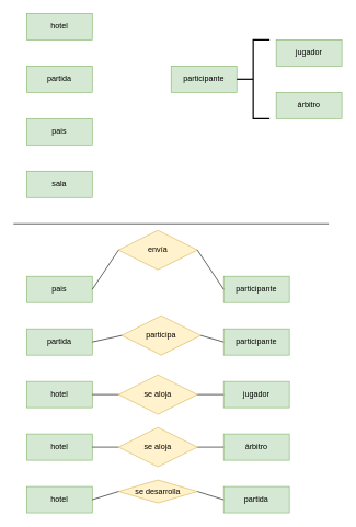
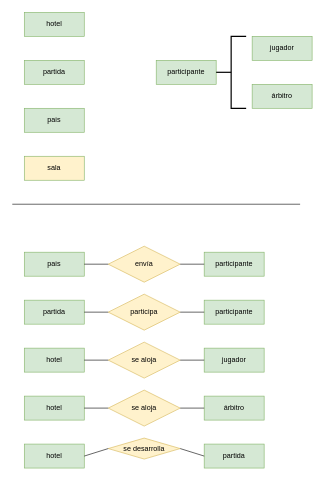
- <mxCell id="21" value="sala" style="whiteSpace=wrap;html=1;align=center;fillColor=#d5e8d4;strokeColor=#82b366;" parent="1" vertex="1"><mxGeometry x="40" y="260" width="100" height="40" as="geometry" /></mxCell>
+ <mxCell id="21" value="sala" style="whiteSpace=wrap;html=1;align=center;fillColor=#fff2cc;strokeColor=#82b366;" parent="1" vertex="1"><mxGeometry x="40" y="260" width="100" height="40" as="geometry" /></mxCell>
- <mxCell id="9" value="envía" style="shape=rhombus;perimeter=rhombusPerimeter;whiteSpace=wrap;html=1;align=center;fillColor=#fff2cc;strokeColor=#d6b656;" parent="1" vertex="1"><mxGeometry x="180" y="350" width="120" height="60" as="geometry" /></mxCell>
+ <mxCell id="9" value="envía" style="shape=rhombus;perimeter=rhombusPerimeter;whiteSpace=wrap;html=1;align=center;fillColor=#fff2cc;strokeColor=#d6b656;" parent="1" vertex="1"><mxGeometry x="180" y="410" width="120" height="60" as="geometry" /></mxCell>
- <mxCell id="24" value="participa" style="shape=rhombus;perimeter=rhombusPerimeter;whiteSpace=wrap;html=1;align=center;fillColor=#fff2cc;strokeColor=#d6b656;" parent="1" vertex="1"><mxGeometry x="185" y="480" width="120" height="60" as="geometry" /></mxCell>
+ <mxCell id="24" value="participa" style="shape=rhombus;perimeter=rhombusPerimeter;whiteSpace=wrap;html=1;align=center;fillColor=#fff2cc;strokeColor=#d6b656;" parent="1" vertex="1"><mxGeometry x="180" y="490" width="120" height="60" as="geometry" /></mxCell>
